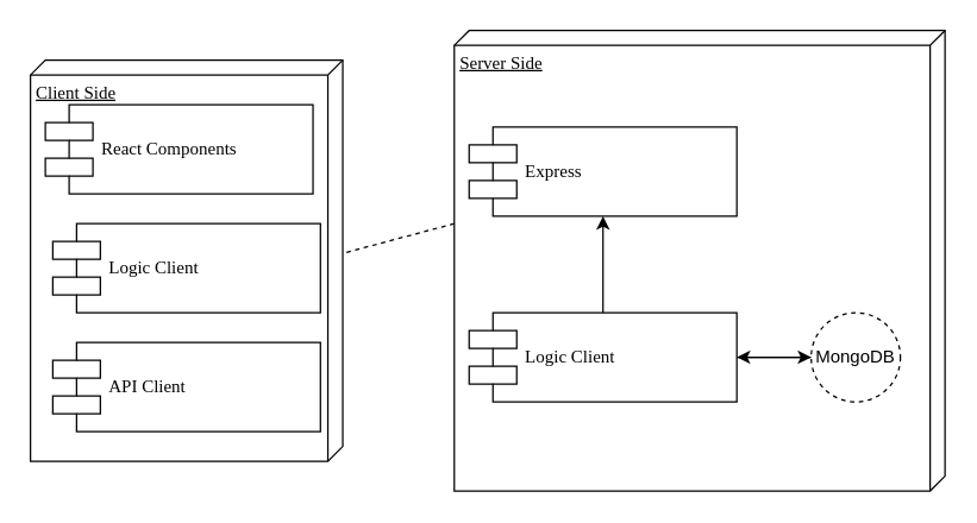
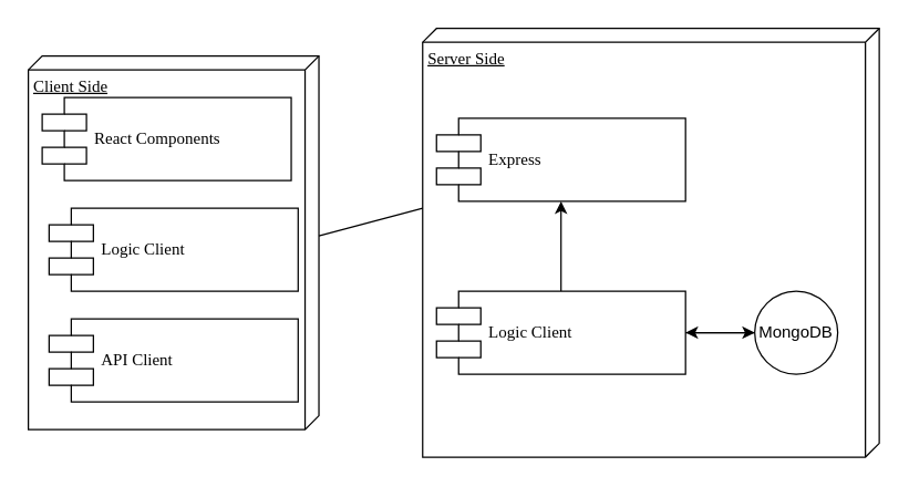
- <mxCell id="13" value="" style="endArrow=none;html=1;entryX=0;entryY=0;entryDx=130;entryDy=0;entryPerimeter=0;exitX=0;exitY=0;exitDx=130;exitDy=330;exitPerimeter=0;dashed=1;" edge="1" parent="1" source="6" target="2"><mxGeometry width="50" height="50" relative="1" as="geometry"><mxPoint x="25" y="360" as="sourcePoint" /><mxPoint x="75" y="310" as="targetPoint" /></mxGeometry></mxCell>
+ <mxCell id="13" value="" style="endArrow=none;html=1;entryX=0;entryY=0;entryDx=130;entryDy=0;entryPerimeter=0;exitX=0;exitY=0;exitDx=130;exitDy=330;exitPerimeter=0;" edge="1" parent="1" source="6" target="2"><mxGeometry width="50" height="50" relative="1" as="geometry"><mxPoint x="25" y="360" as="sourcePoint" /><mxPoint x="75" y="310" as="targetPoint" /></mxGeometry></mxCell>
- <mxCell id="10" value="MongoDB" style="ellipse;whiteSpace=wrap;html=1;aspect=fixed;dashed=1;" vertex="1" parent="1"><mxGeometry x="545" y="210" width="60" height="60" as="geometry" /></mxCell>
+ <mxCell id="10" value="MongoDB" style="ellipse;whiteSpace=wrap;html=1;aspect=fixed;" vertex="1" parent="1"><mxGeometry x="545" y="210" width="60" height="60" as="geometry" /></mxCell>
